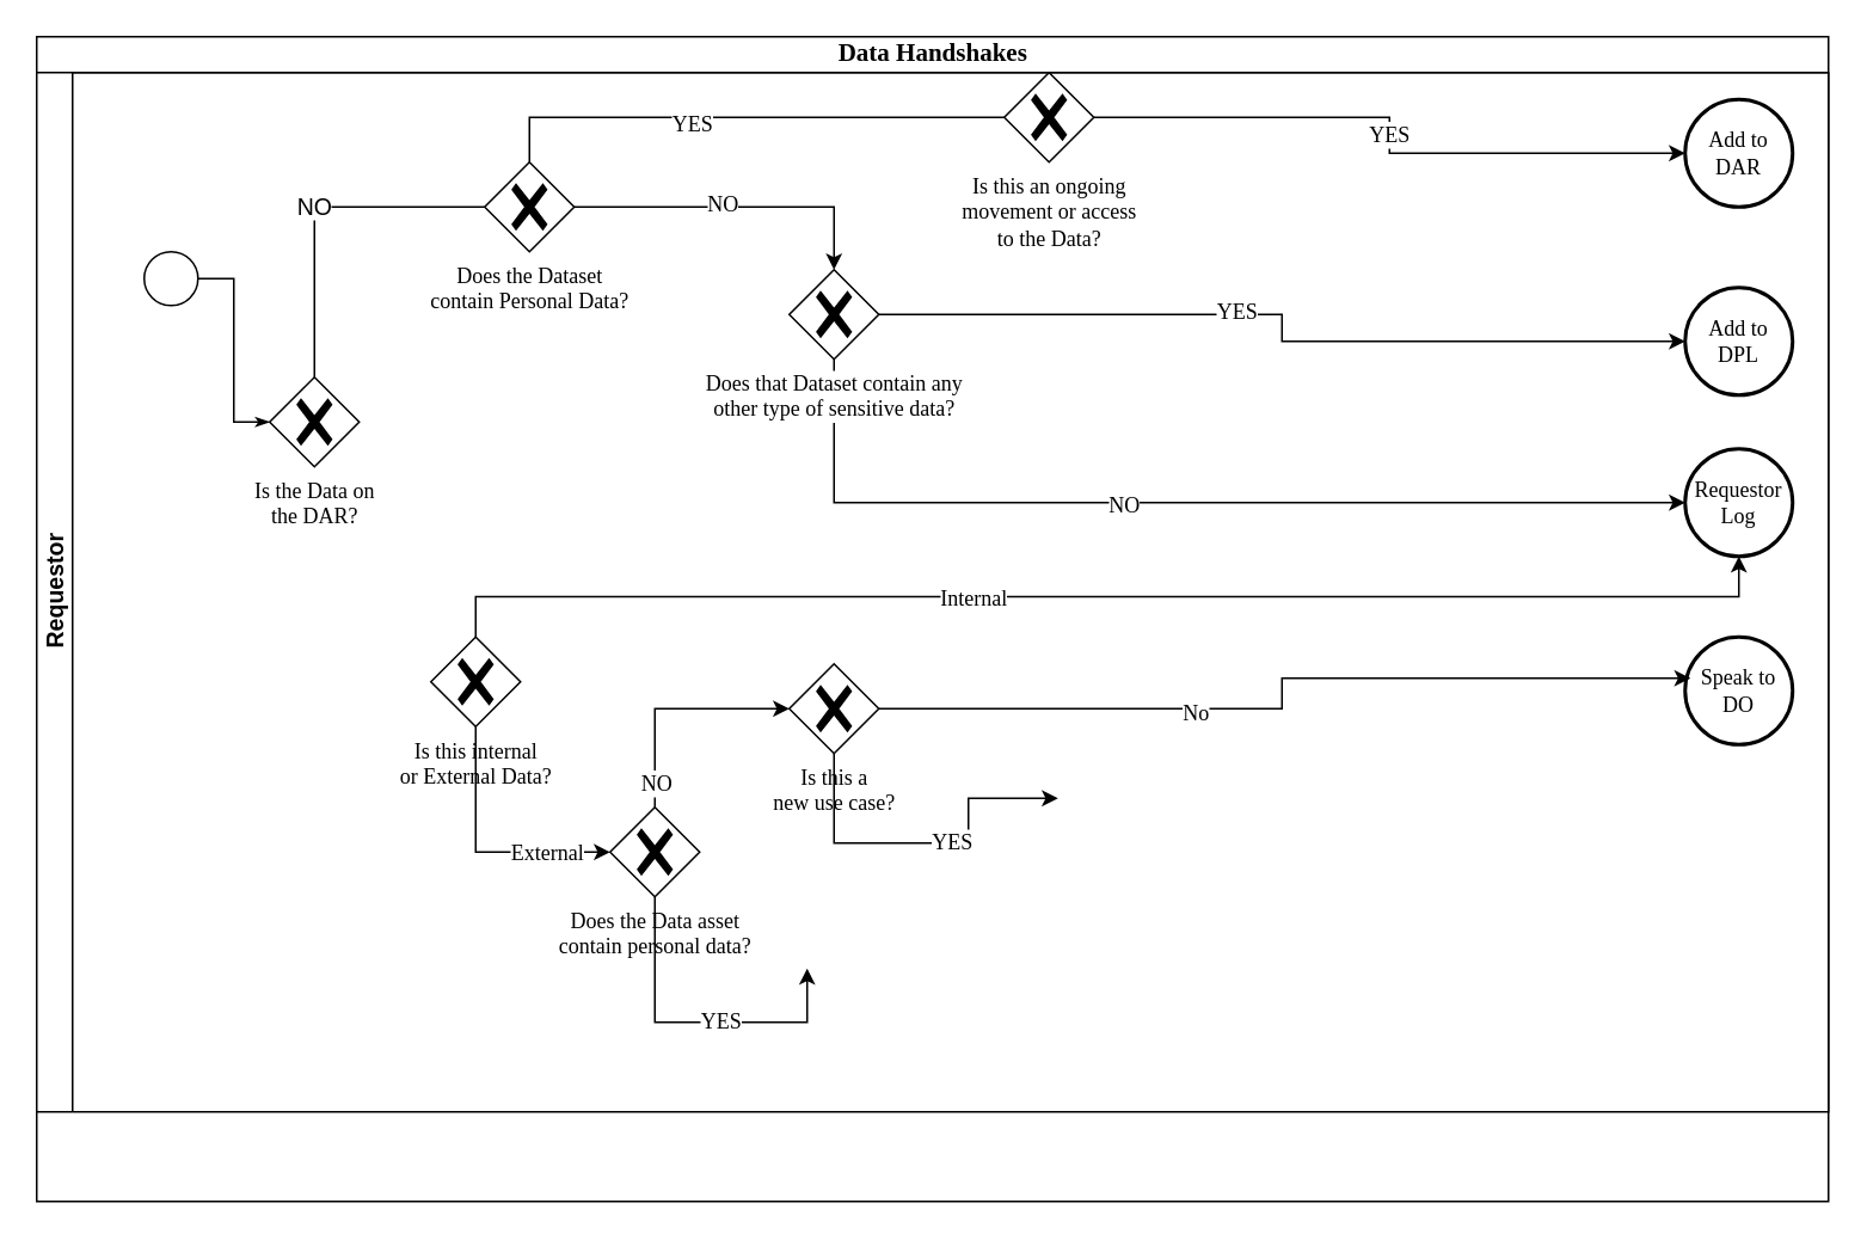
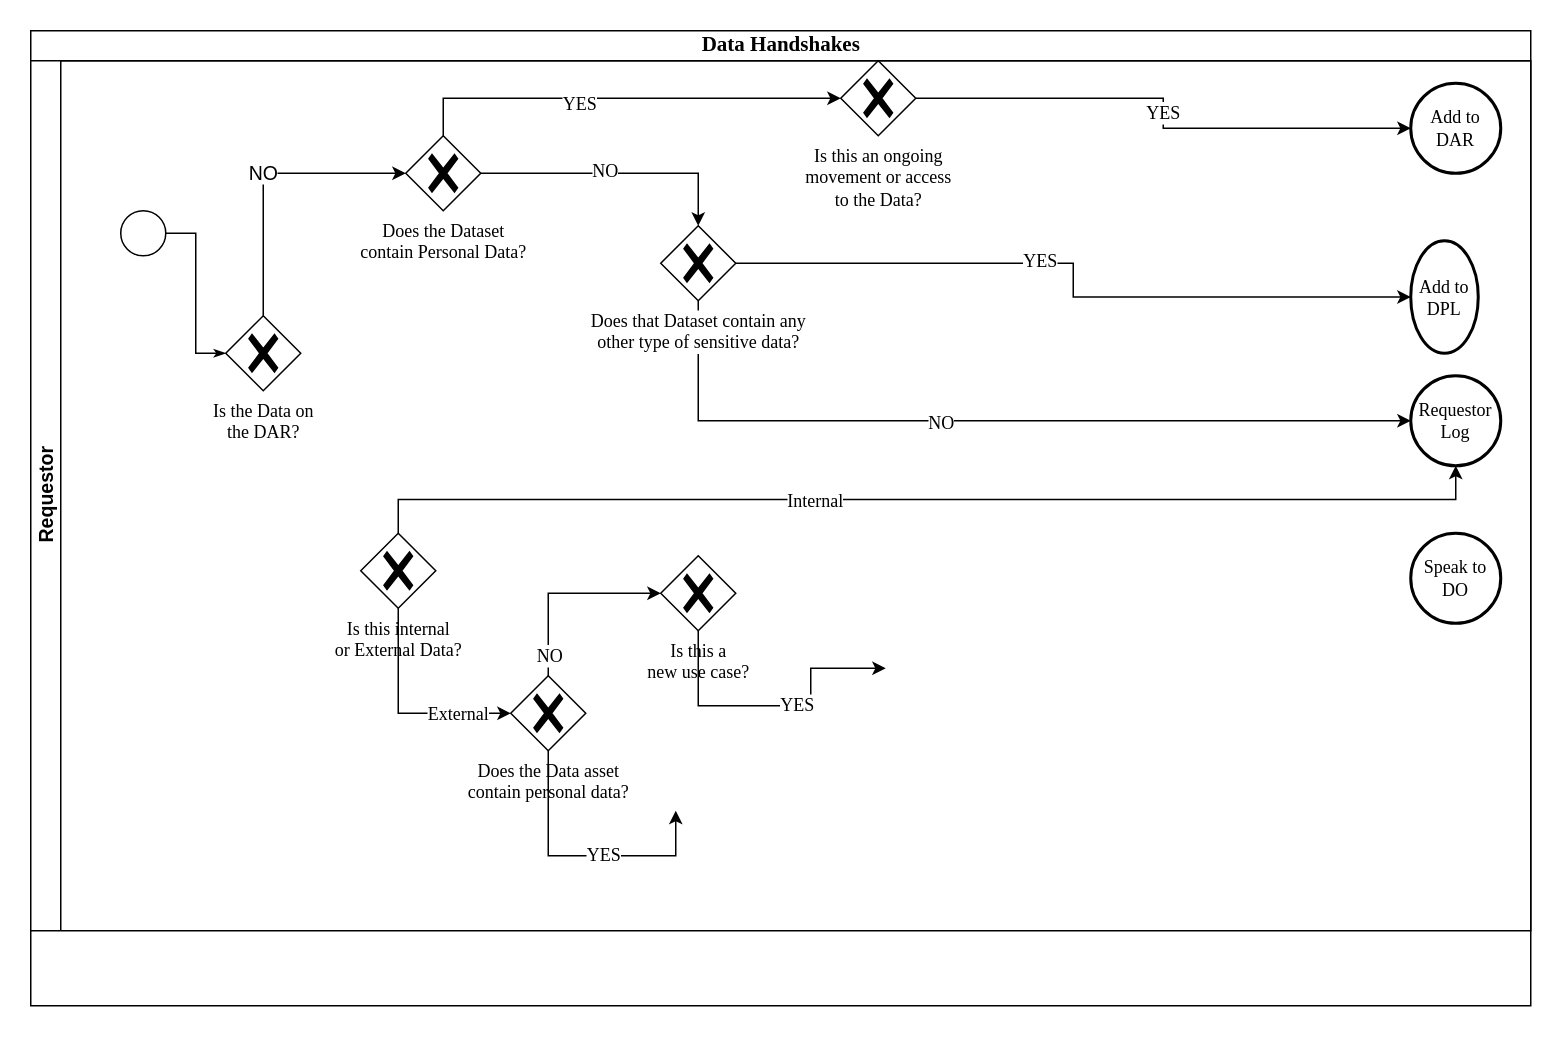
- <mxCell id="11" style="edgeStyle=orthogonalEdgeStyle;rounded=0;orthogonalLoop=1;jettySize=auto;html=1;exitX=0.5;exitY=0;exitDx=0;exitDy=0;exitPerimeter=0;entryX=0;entryY=0.5;entryDx=0;entryDy=0;entryPerimeter=0;fontFamily=Tahoma;fontSize=12;endArrow=none;" parent="3" source="13" target="23" edge="1"><mxGeometry relative="1" as="geometry" /></mxCell>
+ <mxCell id="11" style="edgeStyle=orthogonalEdgeStyle;rounded=0;orthogonalLoop=1;jettySize=auto;html=1;exitX=0.5;exitY=0;exitDx=0;exitDy=0;exitPerimeter=0;entryX=0;entryY=0.5;entryDx=0;entryDy=0;entryPerimeter=0;fontFamily=Tahoma;fontSize=12;" parent="3" source="13" target="23" edge="1"><mxGeometry relative="1" as="geometry" /></mxCell>
- <mxCell id="7" value="NO" style="edgeStyle=orthogonalEdgeStyle;rounded=0;orthogonalLoop=1;jettySize=auto;html=1;entryX=0;entryY=0.5;entryDx=0;entryDy=0;fontSize=13;exitX=0.5;exitY=0;exitDx=0;exitDy=0;exitPerimeter=0;entryPerimeter=0;endArrow=none;" parent="3" source="8" target="13" edge="1"><mxGeometry relative="1" as="geometry"><mxPoint x="215" y="120" as="sourcePoint" /><mxPoint x="290" y="68.5" as="targetPoint" /></mxGeometry></mxCell>
+ <mxCell id="7" value="NO" style="edgeStyle=orthogonalEdgeStyle;rounded=0;orthogonalLoop=1;jettySize=auto;html=1;entryX=0;entryY=0.5;entryDx=0;entryDy=0;fontSize=13;exitX=0.5;exitY=0;exitDx=0;exitDy=0;exitPerimeter=0;entryPerimeter=0;" parent="3" source="8" target="13" edge="1"><mxGeometry relative="1" as="geometry"><mxPoint x="215" y="120" as="sourcePoint" /><mxPoint x="290" y="68.5" as="targetPoint" /></mxGeometry></mxCell>
- <mxCell id="24" value="Add to DPL" style="ellipse;whiteSpace=wrap;html=1;rounded=0;shadow=0;labelBackgroundColor=none;strokeWidth=2;fontFamily=Verdana;fontSize=12;align=center;" parent="3" vertex="1"><mxGeometry x="920" y="120" width="60" height="60" as="geometry" /></mxCell>
+ <mxCell id="24" value="Add to DPL" style="ellipse;whiteSpace=wrap;html=1;rounded=0;shadow=0;labelBackgroundColor=none;strokeWidth=2;fontFamily=Verdana;fontSize=12;align=center;" parent="3" vertex="1"><mxGeometry x="920" y="120" width="45" height="75" as="geometry" /></mxCell>
- <mxCell id="33" style="edgeStyle=orthogonalEdgeStyle;rounded=0;orthogonalLoop=1;jettySize=auto;html=1;exitX=1;exitY=0.5;exitDx=0;exitDy=0;exitPerimeter=0;fontFamily=Tahoma;fontSize=12;entryX=0.05;entryY=0.383;entryDx=0;entryDy=0;entryPerimeter=0;" parent="3" source="31" target="32" edge="1"><mxGeometry relative="1" as="geometry"><mxPoint x="770" y="350" as="targetPoint" /></mxGeometry></mxCell>
- <mxCell id="34" value="No" style="edgeLabel;html=1;align=center;verticalAlign=middle;resizable=0;points=[];fontSize=12;fontFamily=Tahoma;" parent="33" vertex="1" connectable="0"><mxGeometry x="-0.253" y="-2" relative="1" as="geometry"><mxPoint as="offset" /></mxGeometry></mxCell>
